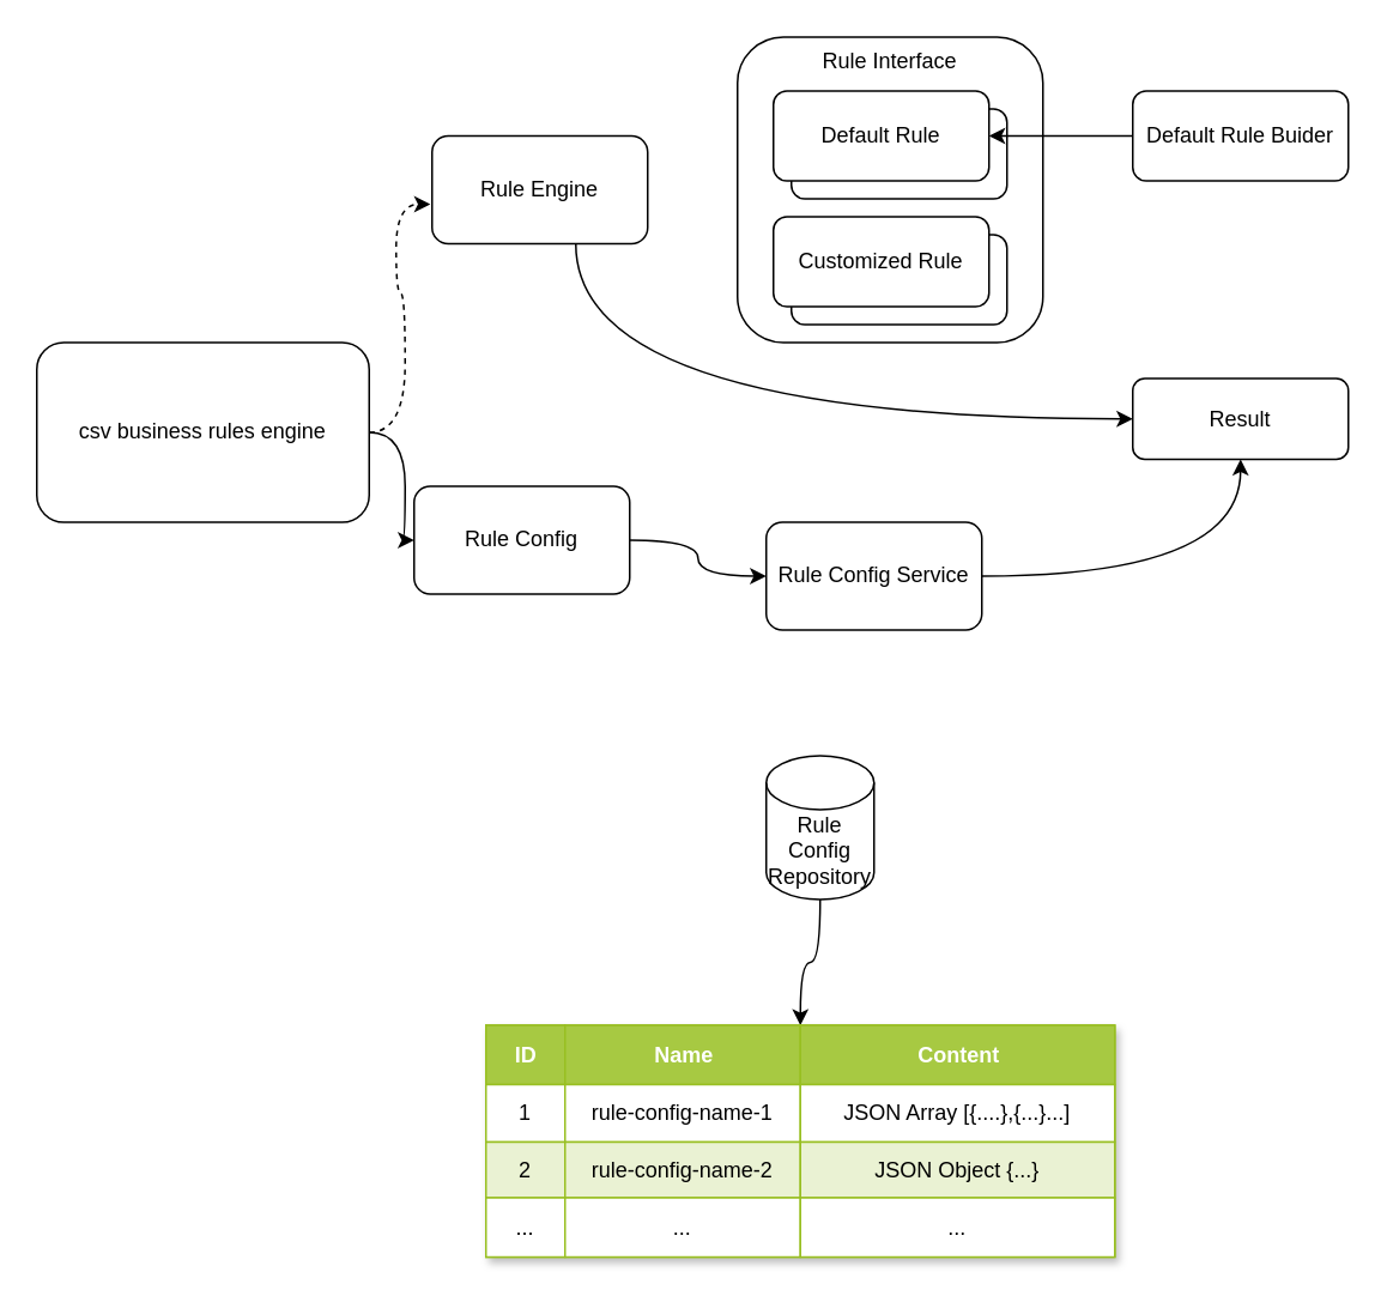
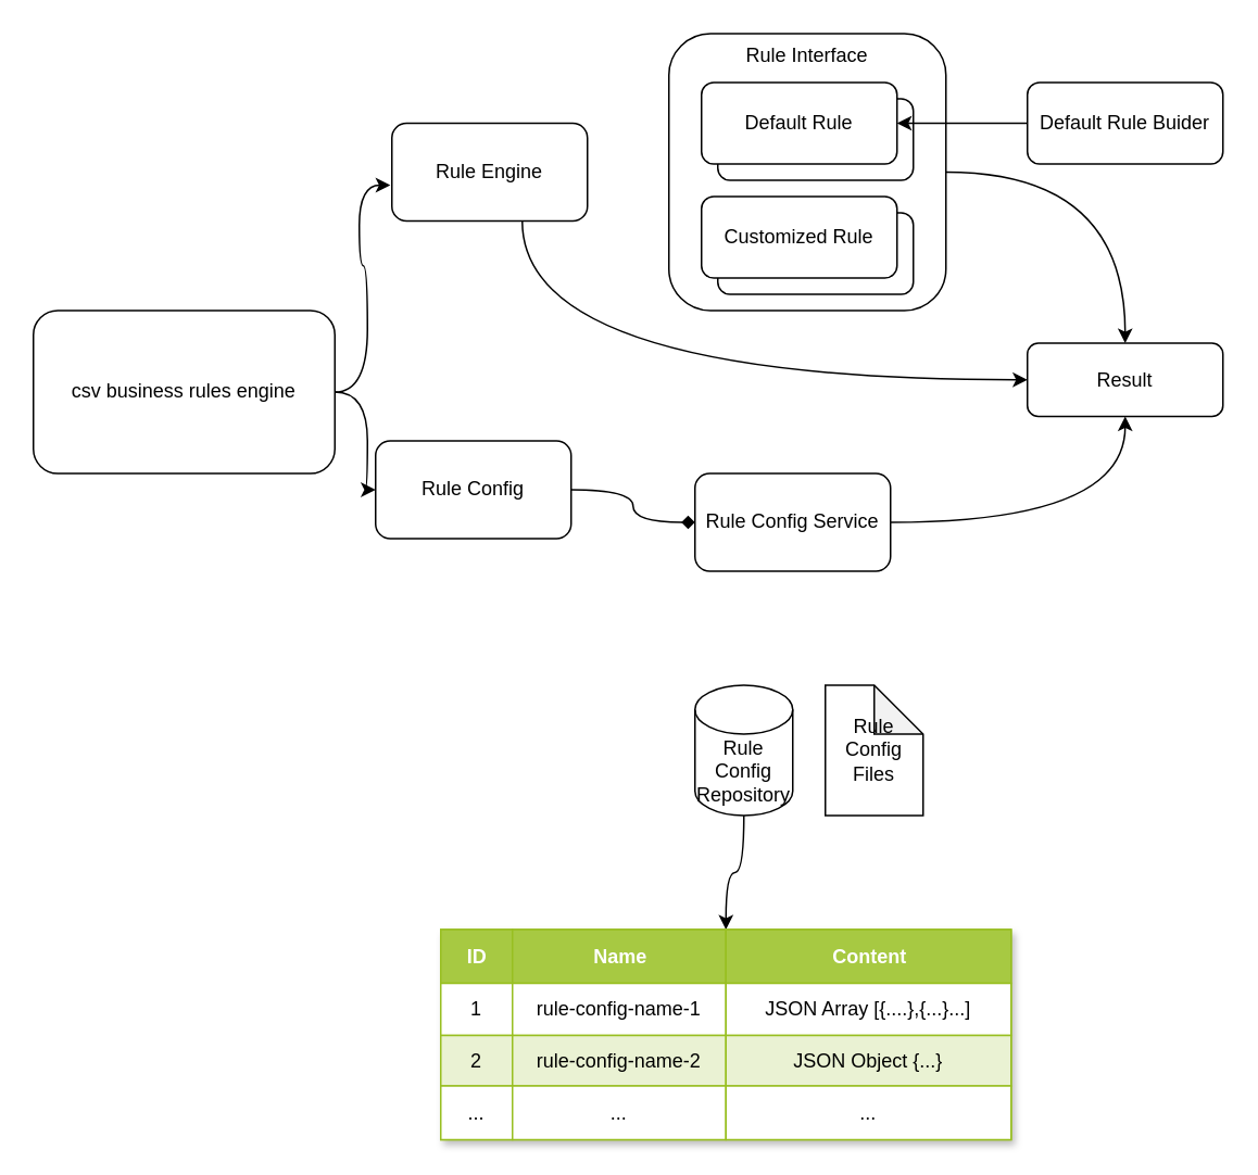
+ <mxCell id="32" style="edgeStyle=orthogonalEdgeStyle;curved=1;rounded=0;orthogonalLoop=1;jettySize=auto;html=1;exitX=1;exitY=0.5;exitDx=0;exitDy=0;" edge="1" parent="1" source="33" target="41"><mxGeometry relative="1" as="geometry" /></mxCell>
- <mxCell id="2" style="edgeStyle=orthogonalEdgeStyle;curved=1;rounded=0;orthogonalLoop=1;jettySize=auto;html=1;entryX=-0.008;entryY=0.633;entryDx=0;entryDy=0;entryPerimeter=0;exitX=1;exitY=0.5;exitDx=0;exitDy=0;dashed=1;" edge="1" parent="1" source="4" target="6"><mxGeometry relative="1" as="geometry"><mxPoint x="130" y="180" as="sourcePoint" /></mxGeometry></mxCell>
+ <mxCell id="2" style="edgeStyle=orthogonalEdgeStyle;curved=1;rounded=0;orthogonalLoop=1;jettySize=auto;html=1;entryX=-0.008;entryY=0.633;entryDx=0;entryDy=0;entryPerimeter=0;exitX=1;exitY=0.5;exitDx=0;exitDy=0;" edge="1" parent="1" source="4" target="6"><mxGeometry relative="1" as="geometry"><mxPoint x="130" y="180" as="sourcePoint" /></mxGeometry></mxCell>
- <mxCell id="7" style="edgeStyle=orthogonalEdgeStyle;curved=1;rounded=0;orthogonalLoop=1;jettySize=auto;html=1;entryX=0;entryY=0.5;entryDx=0;entryDy=0;" edge="1" parent="1" source="8" target="12"><mxGeometry relative="1" as="geometry" /></mxCell>
+ <mxCell id="7" style="edgeStyle=orthogonalEdgeStyle;curved=1;rounded=0;orthogonalLoop=1;jettySize=auto;html=1;entryX=0;entryY=0.5;entryDx=0;entryDy=0;endArrow=diamond;" edge="1" parent="1" source="8" target="12"><mxGeometry relative="1" as="geometry" /></mxCell>
+ <mxCell id="13" value="Rule Config Files" style="shape=note;whiteSpace=wrap;html=1;backgroundOutline=1;darkOpacity=0.05;" vertex="1" parent="1"><mxGeometry x="506" y="420" width="60" height="80" as="geometry" /></mxCell>
